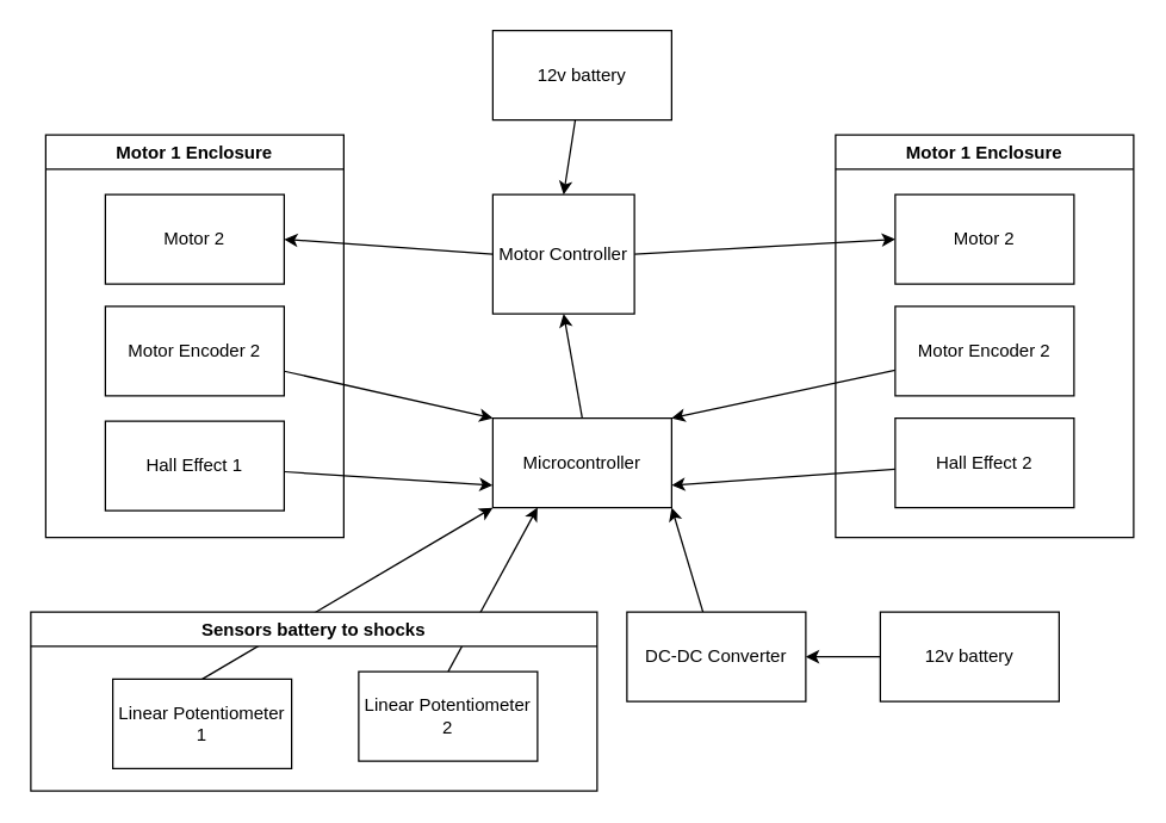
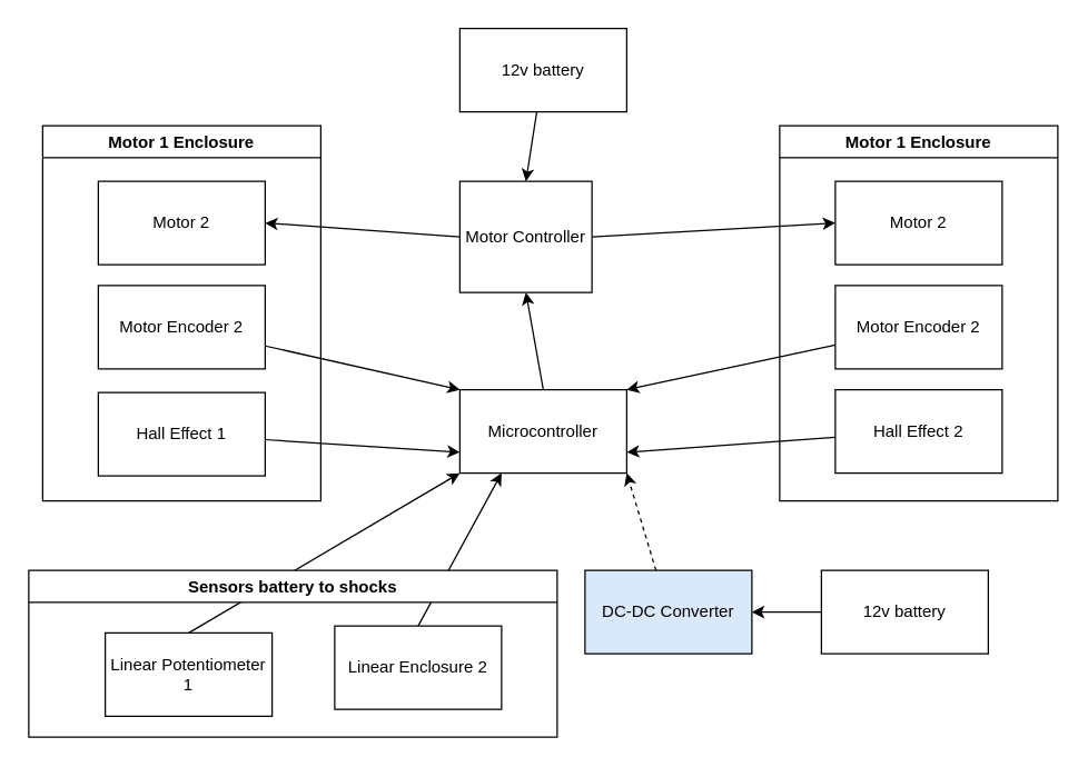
- <mxCell id="10" style="edgeStyle=none;html=1;entryX=1;entryY=1;entryDx=0;entryDy=0;" edge="1" parent="1" source="11" target="25"><mxGeometry relative="1" as="geometry" /></mxCell>
+ <mxCell id="10" style="edgeStyle=none;html=1;entryX=1;entryY=1;entryDx=0;entryDy=0;dashed=1;" edge="1" parent="1" source="11" target="25"><mxGeometry relative="1" as="geometry" /></mxCell>
- <mxCell id="11" value="DC-DC Converter" style="rounded=0;whiteSpace=wrap;html=1;" vertex="1" parent="1"><mxGeometry x="420" y="410" width="120" height="60" as="geometry" /></mxCell>
+ <mxCell id="11" value="DC-DC Converter" style="rounded=0;whiteSpace=wrap;html=1;fillColor=#dae8fc;" vertex="1" parent="1"><mxGeometry x="420" y="410" width="120" height="60" as="geometry" /></mxCell>
- <mxCell id="8" value="Linear Potentiometer 2" style="rounded=0;whiteSpace=wrap;html=1;" vertex="1" parent="1"><mxGeometry x="240" y="450" width="120" height="60" as="geometry" /></mxCell>
+ <mxCell id="8" value="Linear Enclosure 2" style="rounded=0;whiteSpace=wrap;html=1;" vertex="1" parent="1"><mxGeometry x="240" y="450" width="120" height="60" as="geometry" /></mxCell>
